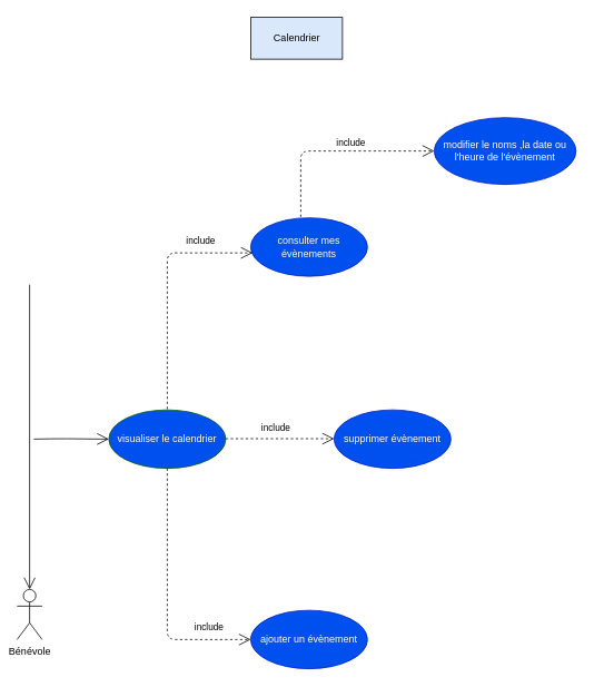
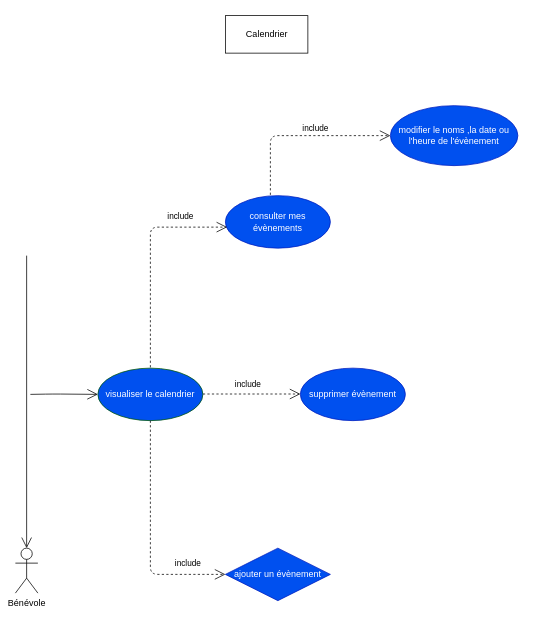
- <mxCell id="2" value="Calendrier" style="html=1;fillColor=#dae8fc;" vertex="1" parent="1"><mxGeometry x="300" y="20" width="110" height="50" as="geometry" /></mxCell>
+ <mxCell id="2" value="Calendrier" style="html=1;" vertex="1" parent="1"><mxGeometry x="300" y="20" width="110" height="50" as="geometry" /></mxCell>
- <mxCell id="3" value="Bénévole" style="shape=umlActor;verticalLabelPosition=bottom;verticalAlign=top;html=1;" vertex="1" parent="1"><mxGeometry x="20" y="705" width="30" height="60" as="geometry" /></mxCell>
+ <mxCell id="3" value="Bénévole" style="shape=umlActor;verticalLabelPosition=bottom;verticalAlign=top;html=1;" vertex="1" parent="1"><mxGeometry x="20" y="730" width="30" height="60" as="geometry" /></mxCell>
- <mxCell id="9" value="ajouter un évènement" style="ellipse;whiteSpace=wrap;html=1;fillColor=#0050ef;fontColor=#ffffff;strokeColor=#001DBC;" vertex="1" parent="1"><mxGeometry x="300" y="730" width="140" height="70" as="geometry" /></mxCell>
+ <mxCell id="9" value="ajouter un évènement" style="rhombus;whiteSpace=wrap;html=1;fillColor=#0050ef;fontColor=#ffffff;strokeColor=#001DBC;" vertex="1" parent="1"><mxGeometry x="300" y="730" width="140" height="70" as="geometry" /></mxCell>
